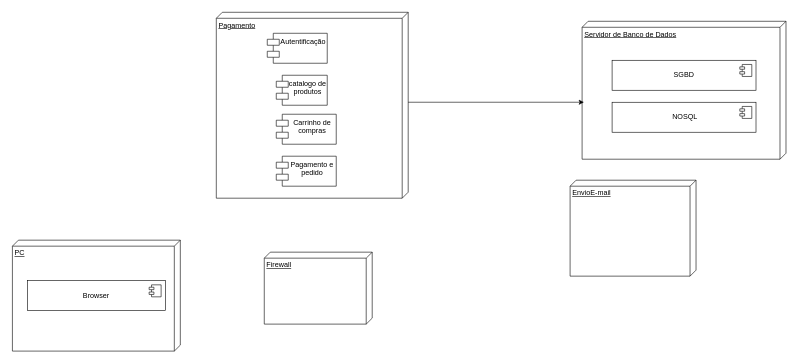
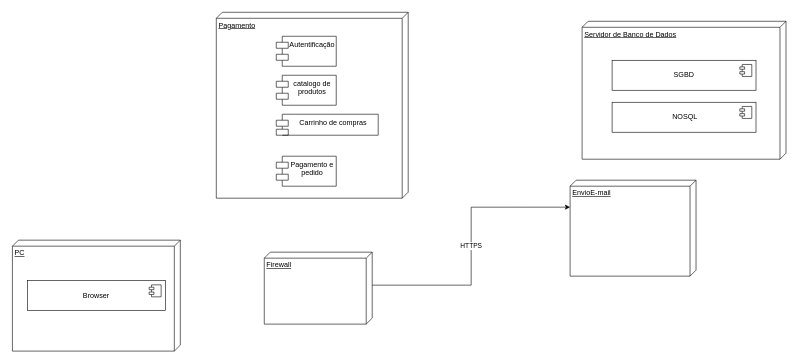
- <mxCell id="8" value="Autentificação" style="shape=module;align=left;spacingLeft=20;align=center;verticalAlign=top;whiteSpace=wrap;html=1;" vertex="1" parent="1"><mxGeometry x="445" y="55" width="100" height="50" as="geometry" /></mxCell>
+ <mxCell id="8" value="Autentificação" style="shape=module;align=left;spacingLeft=20;align=center;verticalAlign=top;whiteSpace=wrap;html=1;" vertex="1" parent="1"><mxGeometry x="460" y="60" width="100" height="50" as="geometry" /></mxCell>
- <mxCell id="9" value="catalogo de produtos" style="shape=module;align=left;spacingLeft=20;align=center;verticalAlign=top;whiteSpace=wrap;html=1;" vertex="1" parent="1"><mxGeometry x="460" y="125" width="85" height="50" as="geometry" /></mxCell>
+ <mxCell id="9" value="catalogo de produtos" style="shape=module;align=left;spacingLeft=20;align=center;verticalAlign=top;whiteSpace=wrap;html=1;" vertex="1" parent="1"><mxGeometry x="460" y="125" width="100" height="50" as="geometry" /></mxCell>
- <mxCell id="18" style="edgeStyle=orthogonalEdgeStyle;rounded=0;orthogonalLoop=1;jettySize=auto;html=1;exitX=0;exitY=0;exitDx=150;exitDy=0;exitPerimeter=0;entryX=0.587;entryY=0.991;entryDx=0;entryDy=0;entryPerimeter=0;" edge="1" parent="1" source="3" target="2"><mxGeometry relative="1" as="geometry" /></mxCell>
- <mxCell id="10" value="Carrinho de compras" style="shape=module;align=left;spacingLeft=20;align=center;verticalAlign=top;whiteSpace=wrap;html=1;" vertex="1" parent="1"><mxGeometry x="460" y="190" width="100" height="50" as="geometry" /></mxCell>
+ <mxCell id="10" value="Carrinho de compras" style="shape=module;align=left;spacingLeft=20;align=center;verticalAlign=top;whiteSpace=wrap;html=1;" vertex="1" parent="1"><mxGeometry x="460" y="190" width="170" height="35" as="geometry" /></mxCell>
+ <mxCell id="17" value="HTTPS" style="edgeStyle=orthogonalEdgeStyle;rounded=0;orthogonalLoop=1;jettySize=auto;html=1;exitX=0;exitY=0;exitDx=55;exitDy=0;exitPerimeter=0;entryX=0.281;entryY=1;entryDx=0;entryDy=0;entryPerimeter=0;" edge="1" parent="1" source="16" target="12"><mxGeometry relative="1" as="geometry" /></mxCell>
